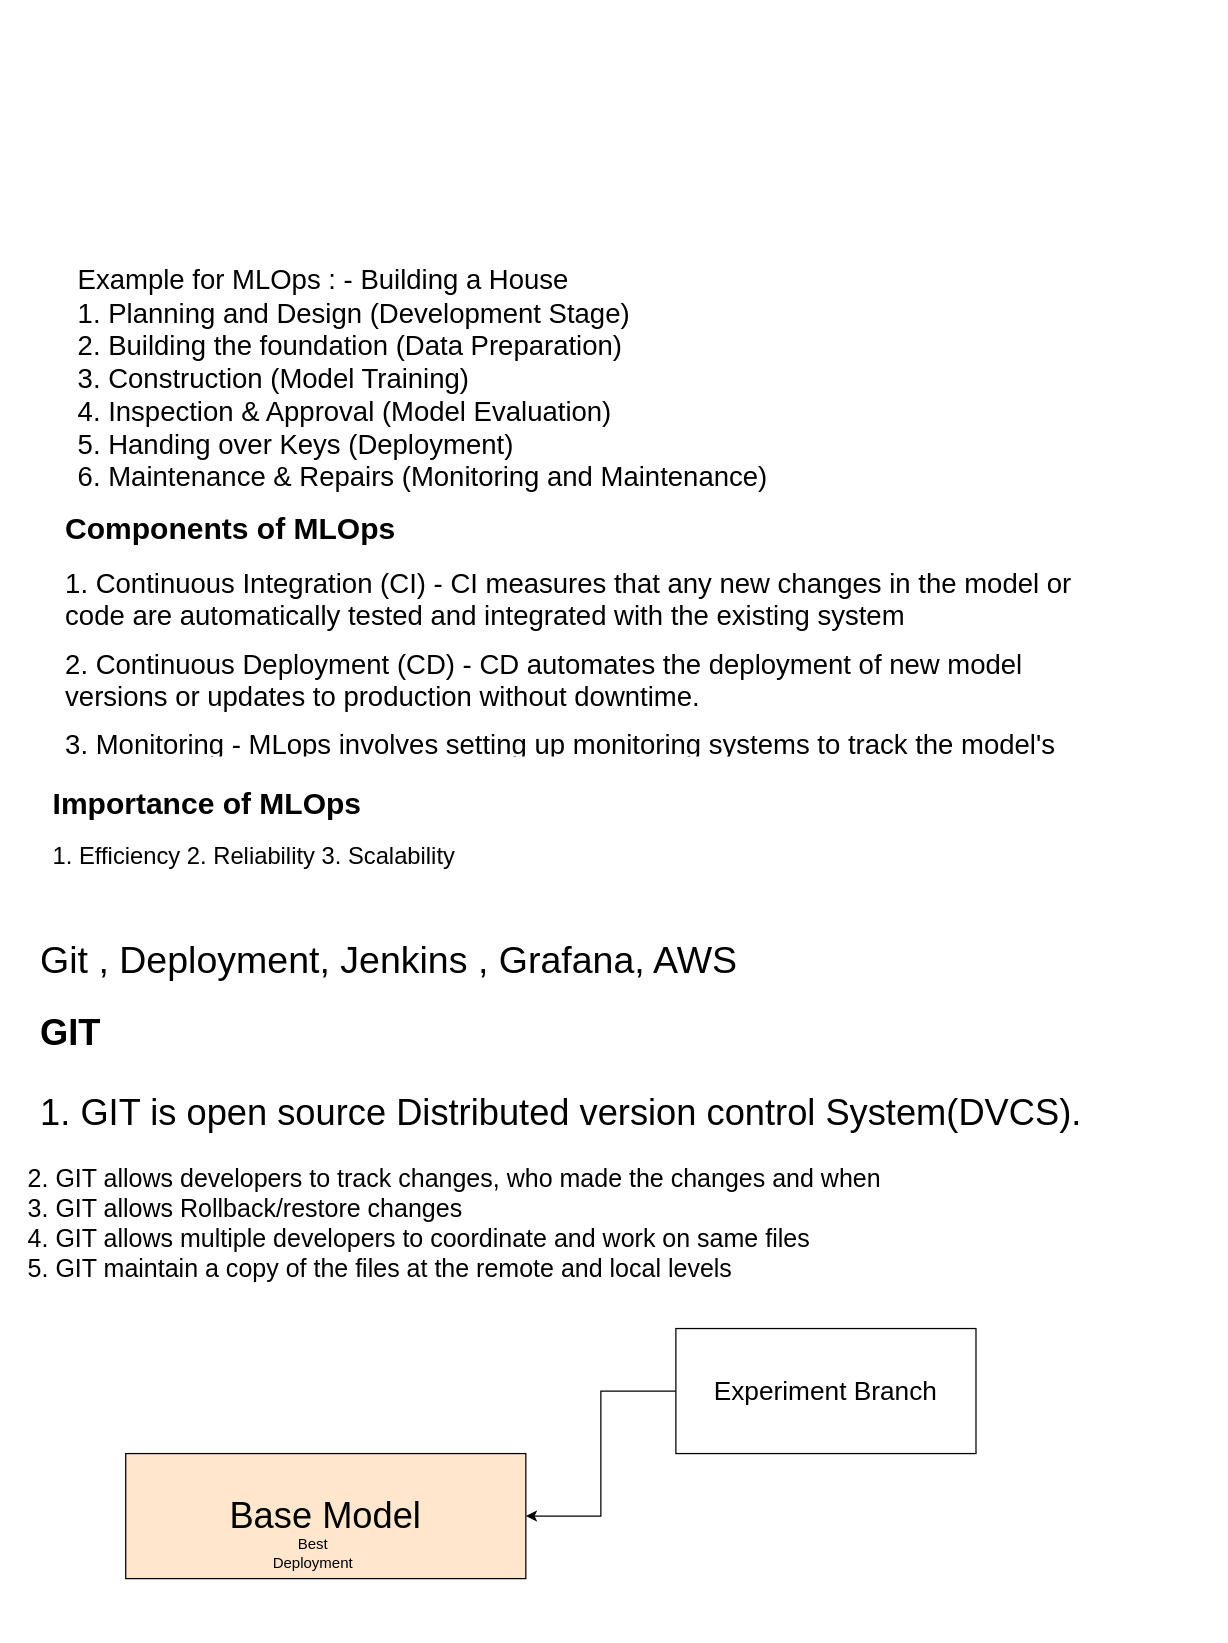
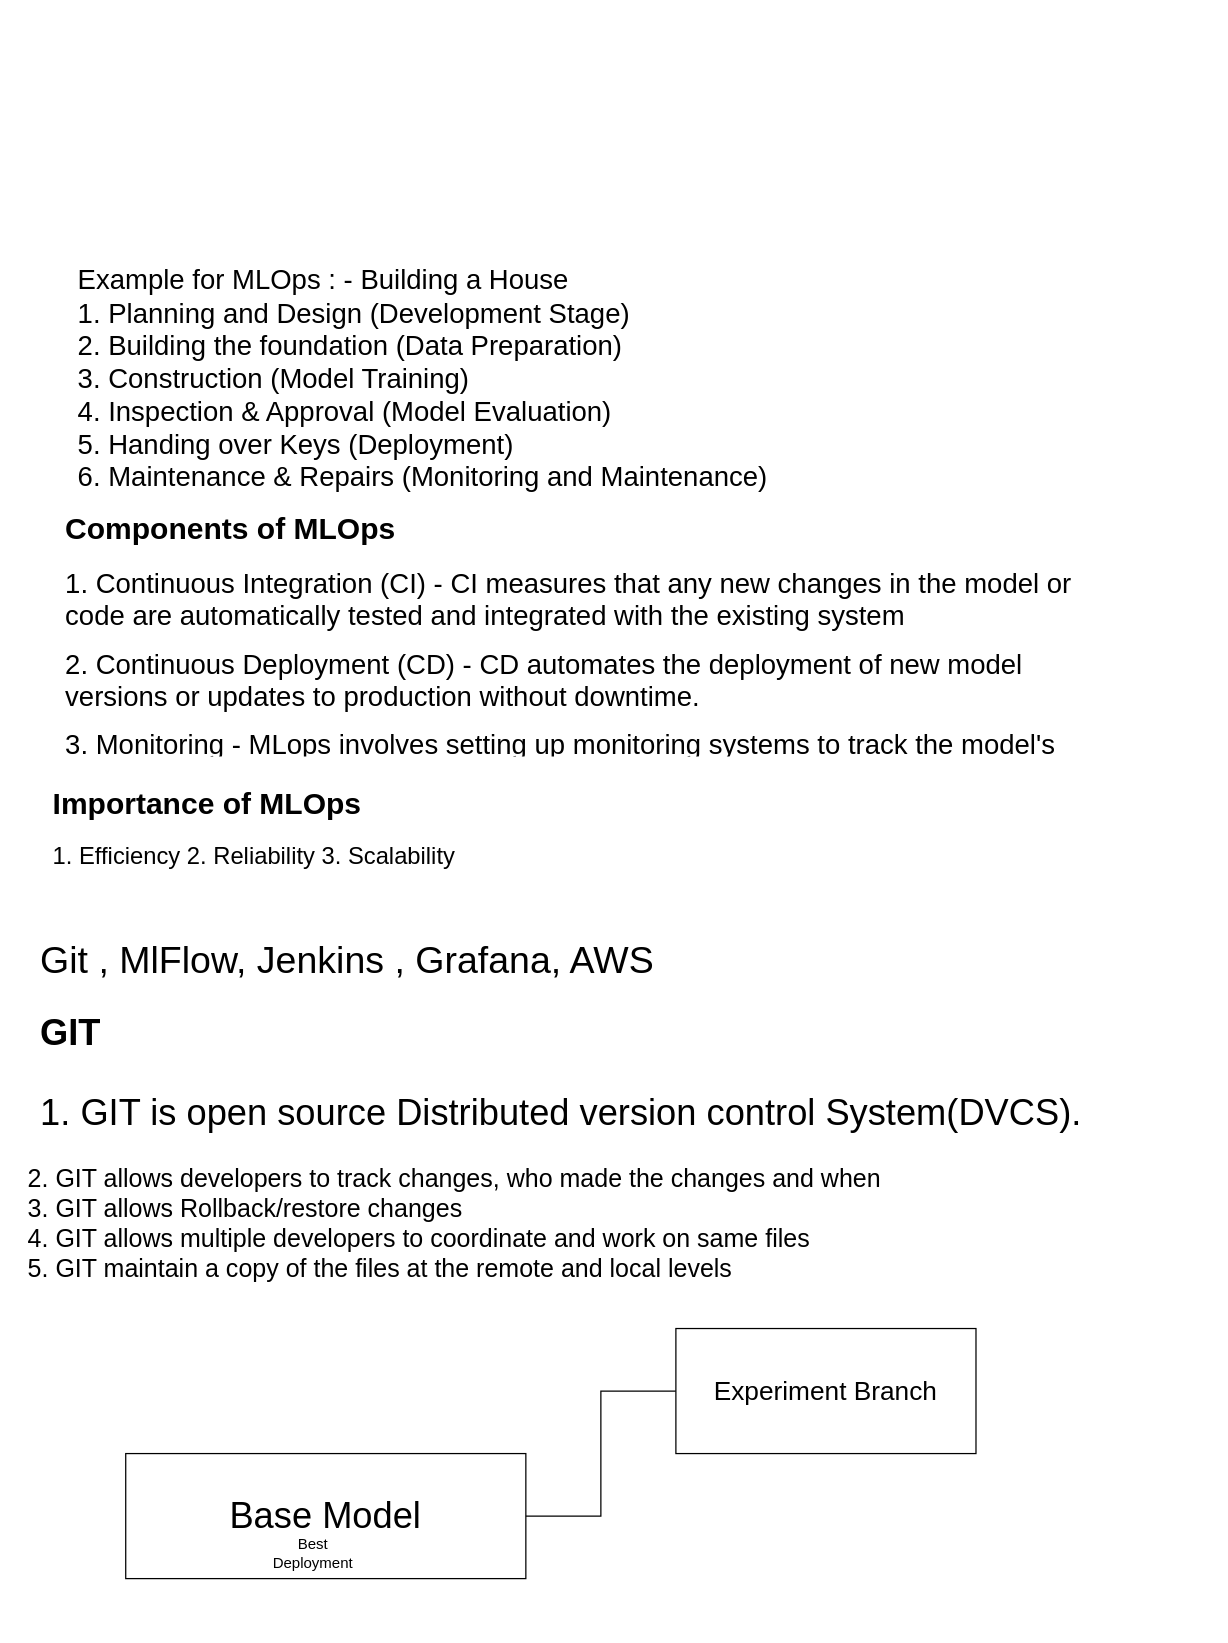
- <mxCell id="5" value="&lt;div align=&quot;left&quot;&gt;&lt;font style=&quot;font-size: 30px;&quot;&gt;Git , Deployment, Jenkins , Grafana, AWS&lt;br&gt;&lt;/font&gt;&lt;/div&gt;" style="text;html=1;align=left;verticalAlign=middle;whiteSpace=wrap;rounded=0;strokeWidth=4;" vertex="1" parent="1"><mxGeometry x="30" y="510" width="710" height="110" as="geometry" /></mxCell>
+ <mxCell id="5" value="&lt;div align=&quot;left&quot;&gt;&lt;font style=&quot;font-size: 30px;&quot;&gt;Git , MlFlow, Jenkins , Grafana, AWS&lt;br&gt;&lt;/font&gt;&lt;/div&gt;" style="text;html=1;align=left;verticalAlign=middle;whiteSpace=wrap;rounded=0;strokeWidth=4;" vertex="1" parent="1"><mxGeometry x="30" y="510" width="710" height="110" as="geometry" /></mxCell>
- <mxCell id="7" value="&lt;font style=&quot;font-size: 29px;&quot;&gt;Base Model&lt;/font&gt;" style="rounded=0;whiteSpace=wrap;html=1;fillColor=#ffe6cc;" vertex="1" parent="1"><mxGeometry x="100" y="960" width="320" height="100" as="geometry" /></mxCell>
+ <mxCell id="7" value="&lt;font style=&quot;font-size: 29px;&quot;&gt;Base Model&lt;/font&gt;" style="rounded=0;whiteSpace=wrap;html=1;" vertex="1" parent="1"><mxGeometry x="100" y="960" width="320" height="100" as="geometry" /></mxCell>
- <mxCell id="9" style="edgeStyle=orthogonalEdgeStyle;rounded=0;orthogonalLoop=1;jettySize=auto;html=1;" edge="1" parent="1" source="10" target="7"><mxGeometry relative="1" as="geometry" /></mxCell>
+ <mxCell id="9" style="edgeStyle=orthogonalEdgeStyle;rounded=0;orthogonalLoop=1;jettySize=auto;html=1;endArrow=none;" edge="1" parent="1" source="10" target="7"><mxGeometry relative="1" as="geometry" /></mxCell>
